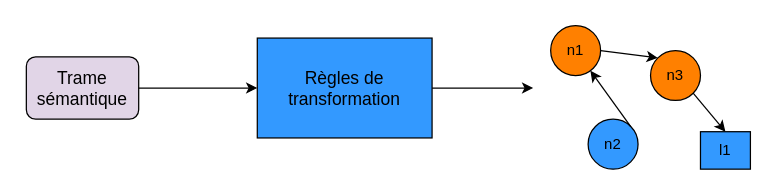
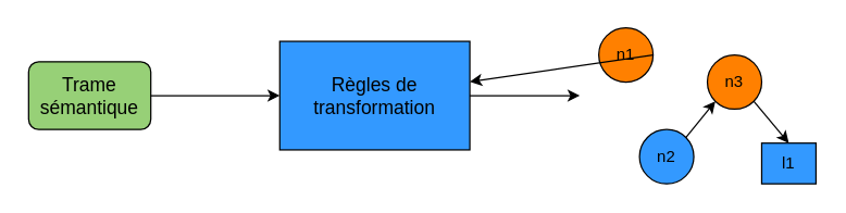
- <mxCell id="11" value="" style="endArrow=classic;html=1;entryX=0;entryY=0;entryDx=0;entryDy=0;exitX=1;exitY=0.5;exitDx=0;exitDy=0;" parent="1" source="6" target="8" edge="1"><mxGeometry width="50" height="50" relative="1" as="geometry"><mxPoint x="390" y="200" as="sourcePoint" /><mxPoint x="440" y="150" as="targetPoint" /></mxGeometry></mxCell>
+ <mxCell id="11" value="" style="endArrow=classic;html=1;exitX=1;exitY=0.5;exitDx=0;exitDy=0;" parent="1" source="6" target="2" edge="1"><mxGeometry width="50" height="50" relative="1" as="geometry"><mxPoint x="390" y="200" as="sourcePoint" /><mxPoint x="440" y="150" as="targetPoint" /></mxGeometry></mxCell>
- <mxCell id="3" value="&lt;font style=&quot;font-size: 14px&quot;&gt;Trame sémantique&lt;/font&gt;" style="rounded=1;whiteSpace=wrap;html=1;fillColor=#e1d5e7;strokeColor=#000000;" parent="1" vertex="1"><mxGeometry x="20" y="45" width="90" height="50" as="geometry" /></mxCell>
+ <mxCell id="3" value="&lt;font style=&quot;font-size: 14px&quot;&gt;Trame sémantique&lt;/font&gt;" style="rounded=1;whiteSpace=wrap;html=1;fillColor=#97D077;strokeColor=#000000;" parent="1" vertex="1"><mxGeometry x="20" y="45" width="90" height="50" as="geometry" /></mxCell>
- <mxCell id="10" value="" style="endArrow=classic;html=1;exitX=1;exitY=0;exitDx=0;exitDy=0;" parent="1" source="7" target="6" edge="1"><mxGeometry width="50" height="50" relative="1" as="geometry"><mxPoint x="420" y="290" as="sourcePoint" /><mxPoint x="470" y="240" as="targetPoint" /></mxGeometry></mxCell>
+ <mxCell id="10" value="" style="endArrow=classic;html=1;exitX=1;exitY=0;exitDx=0;exitDy=0;entryX=0;entryY=1;entryDx=0;entryDy=0;" parent="1" source="7" target="8" edge="1"><mxGeometry width="50" height="50" relative="1" as="geometry"><mxPoint x="420" y="290" as="sourcePoint" /><mxPoint x="470" y="240" as="targetPoint" /></mxGeometry></mxCell>
